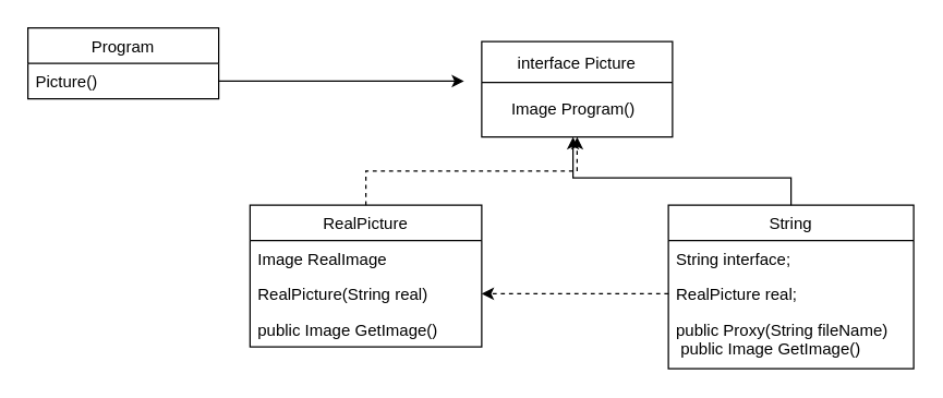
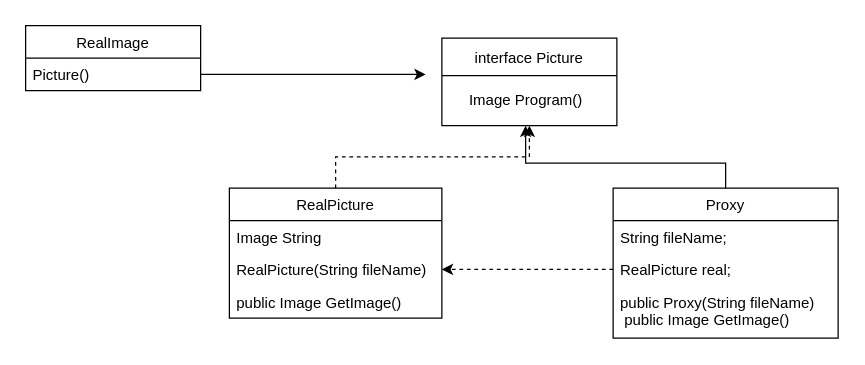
- <mxCell id="9" value="Program" style="swimlane;fontStyle=0;childLayout=stackLayout;horizontal=1;startSize=26;fillColor=none;horizontalStack=0;resizeParent=1;resizeParentMax=0;resizeLast=0;collapsible=1;marginBottom=0;" vertex="1" parent="1"><mxGeometry x="20" y="20" width="140" height="52" as="geometry" /></mxCell>
+ <mxCell id="9" value="RealImage" style="swimlane;fontStyle=0;childLayout=stackLayout;horizontal=1;startSize=26;fillColor=none;horizontalStack=0;resizeParent=1;resizeParentMax=0;resizeLast=0;collapsible=1;marginBottom=0;" vertex="1" parent="1"><mxGeometry x="20" y="20" width="140" height="52" as="geometry" /></mxCell>
- <mxCell id="12" value="String" style="swimlane;fontStyle=0;childLayout=stackLayout;horizontal=1;startSize=26;fillColor=none;horizontalStack=0;resizeParent=1;resizeParentMax=0;resizeLast=0;collapsible=1;marginBottom=0;" vertex="1" parent="1"><mxGeometry x="490" y="150" width="180" height="120" as="geometry" /></mxCell>
+ <mxCell id="12" value="Proxy" style="swimlane;fontStyle=0;childLayout=stackLayout;horizontal=1;startSize=26;fillColor=none;horizontalStack=0;resizeParent=1;resizeParentMax=0;resizeLast=0;collapsible=1;marginBottom=0;" vertex="1" parent="1"><mxGeometry x="490" y="150" width="180" height="120" as="geometry" /></mxCell>
- <mxCell id="6" value="Image RealImage" style="text;strokeColor=none;fillColor=none;align=left;verticalAlign=top;spacingLeft=4;spacingRight=4;overflow=hidden;rotatable=0;points=[[0,0.5],[1,0.5]];portConstraint=eastwest;" vertex="1" parent="5"><mxGeometry y="26" width="170" height="26" as="geometry" /></mxCell>
+ <mxCell id="6" value="Image String" style="text;strokeColor=none;fillColor=none;align=left;verticalAlign=top;spacingLeft=4;spacingRight=4;overflow=hidden;rotatable=0;points=[[0,0.5],[1,0.5]];portConstraint=eastwest;" vertex="1" parent="5"><mxGeometry y="26" width="170" height="26" as="geometry" /></mxCell>
- <mxCell id="13" value="String interface;" style="text;strokeColor=none;fillColor=none;align=left;verticalAlign=top;spacingLeft=4;spacingRight=4;overflow=hidden;rotatable=0;points=[[0,0.5],[1,0.5]];portConstraint=eastwest;" vertex="1" parent="12"><mxGeometry y="26" width="180" height="26" as="geometry" /></mxCell>
+ <mxCell id="13" value="String fileName;" style="text;strokeColor=none;fillColor=none;align=left;verticalAlign=top;spacingLeft=4;spacingRight=4;overflow=hidden;rotatable=0;points=[[0,0.5],[1,0.5]];portConstraint=eastwest;" vertex="1" parent="12"><mxGeometry y="26" width="180" height="26" as="geometry" /></mxCell>
- <mxCell id="7" value="RealPicture(String real)" style="text;strokeColor=none;fillColor=none;align=left;verticalAlign=top;spacingLeft=4;spacingRight=4;overflow=hidden;rotatable=0;points=[[0,0.5],[1,0.5]];portConstraint=eastwest;" vertex="1" parent="5"><mxGeometry y="52" width="170" height="26" as="geometry" /></mxCell>
+ <mxCell id="7" value="RealPicture(String fileName)" style="text;strokeColor=none;fillColor=none;align=left;verticalAlign=top;spacingLeft=4;spacingRight=4;overflow=hidden;rotatable=0;points=[[0,0.5],[1,0.5]];portConstraint=eastwest;" vertex="1" parent="5"><mxGeometry y="52" width="170" height="26" as="geometry" /></mxCell>
